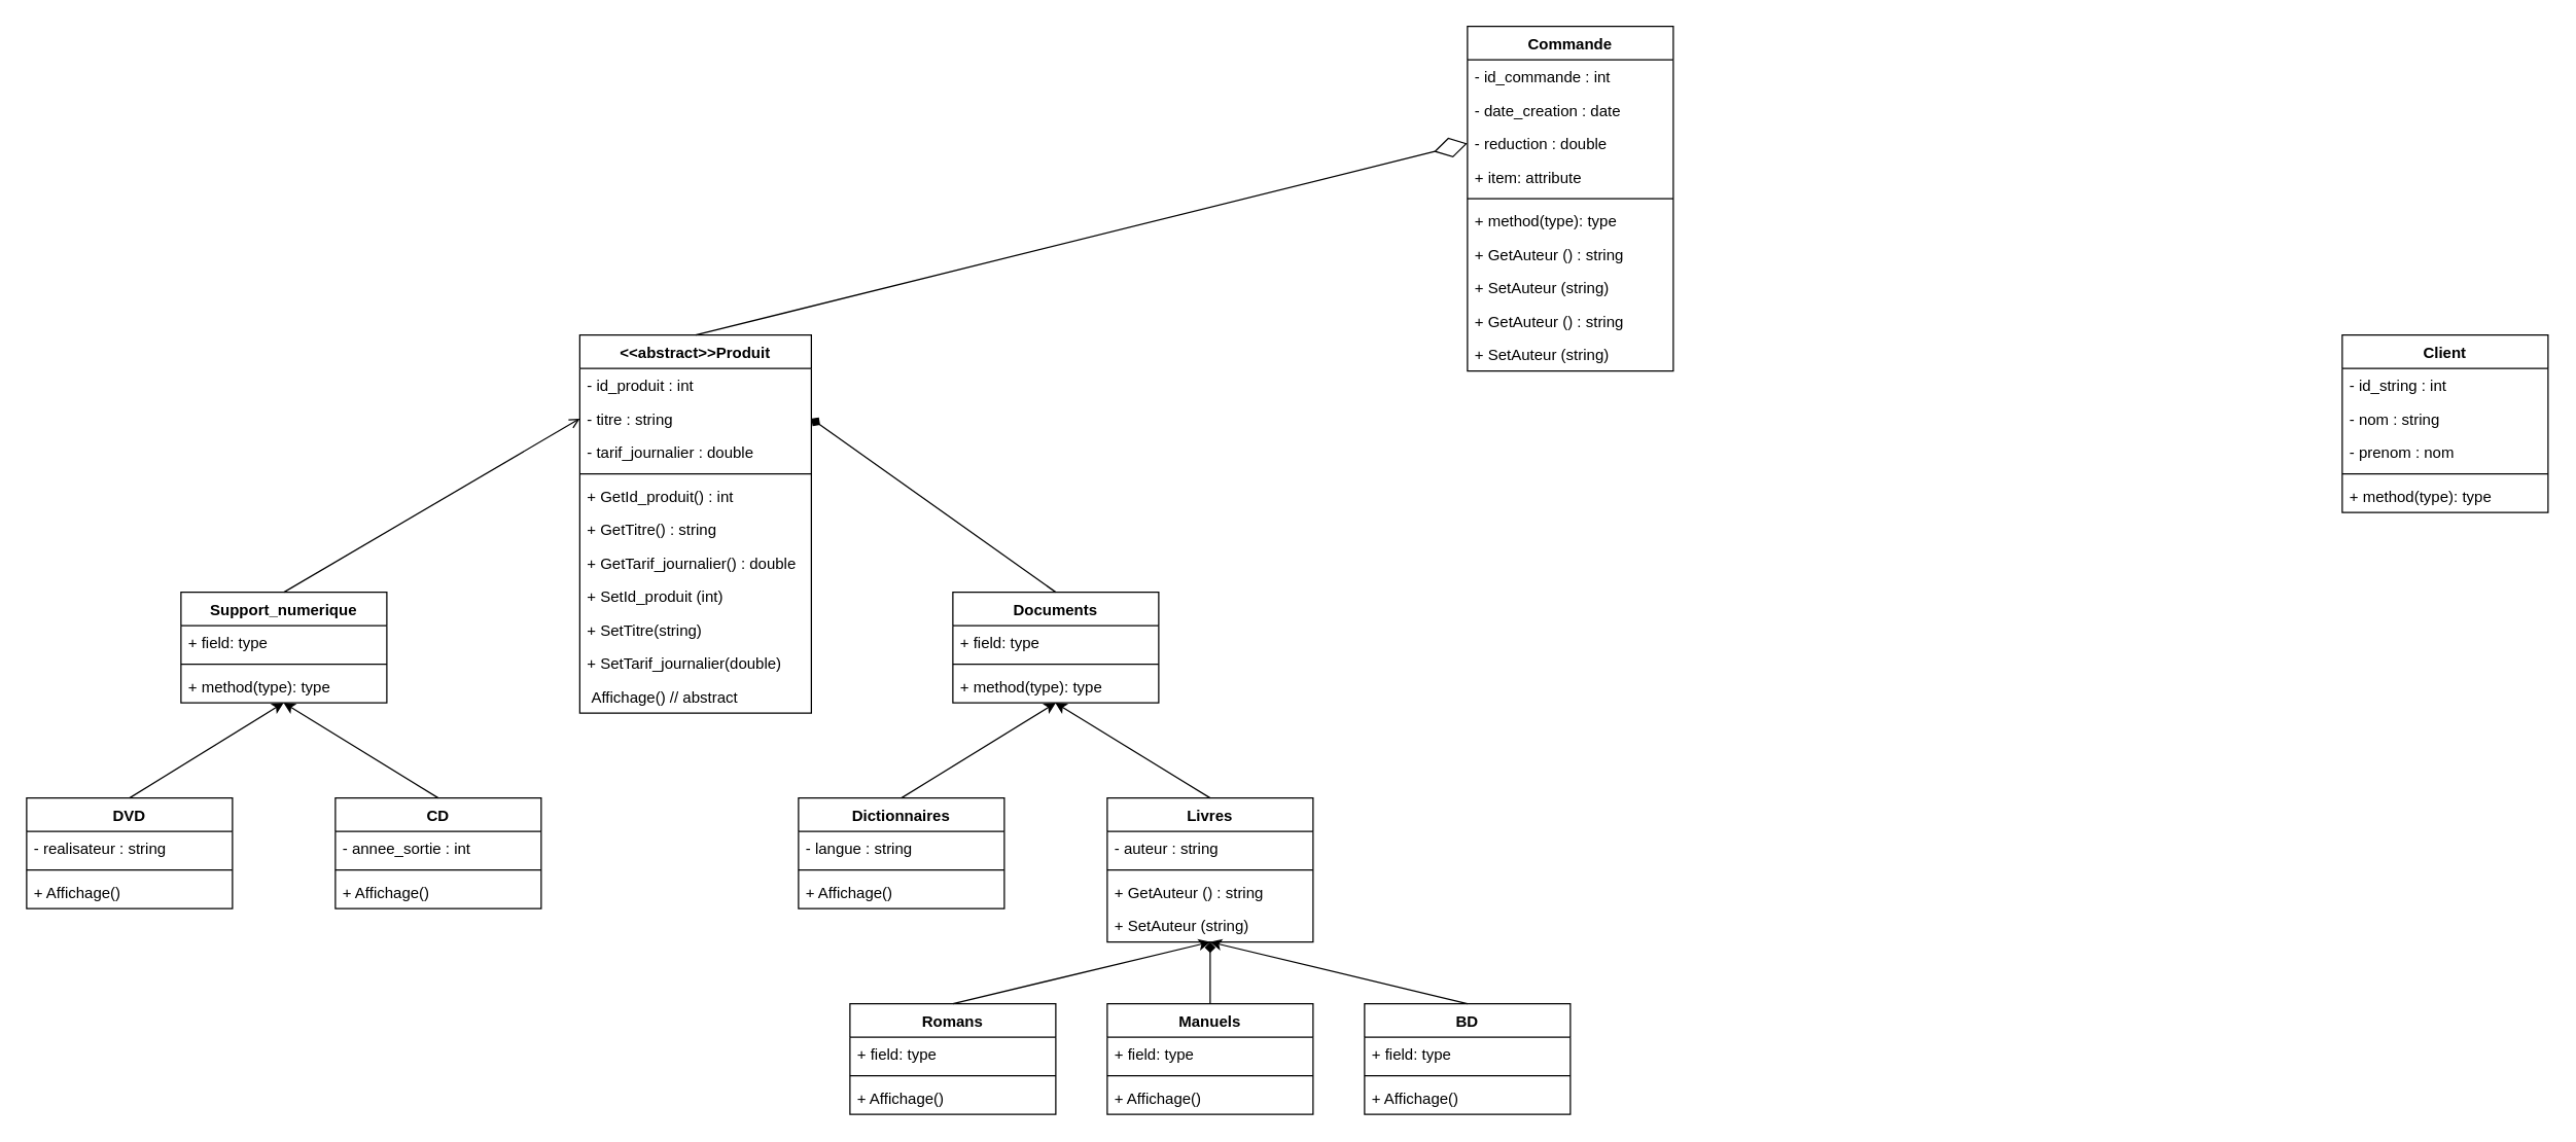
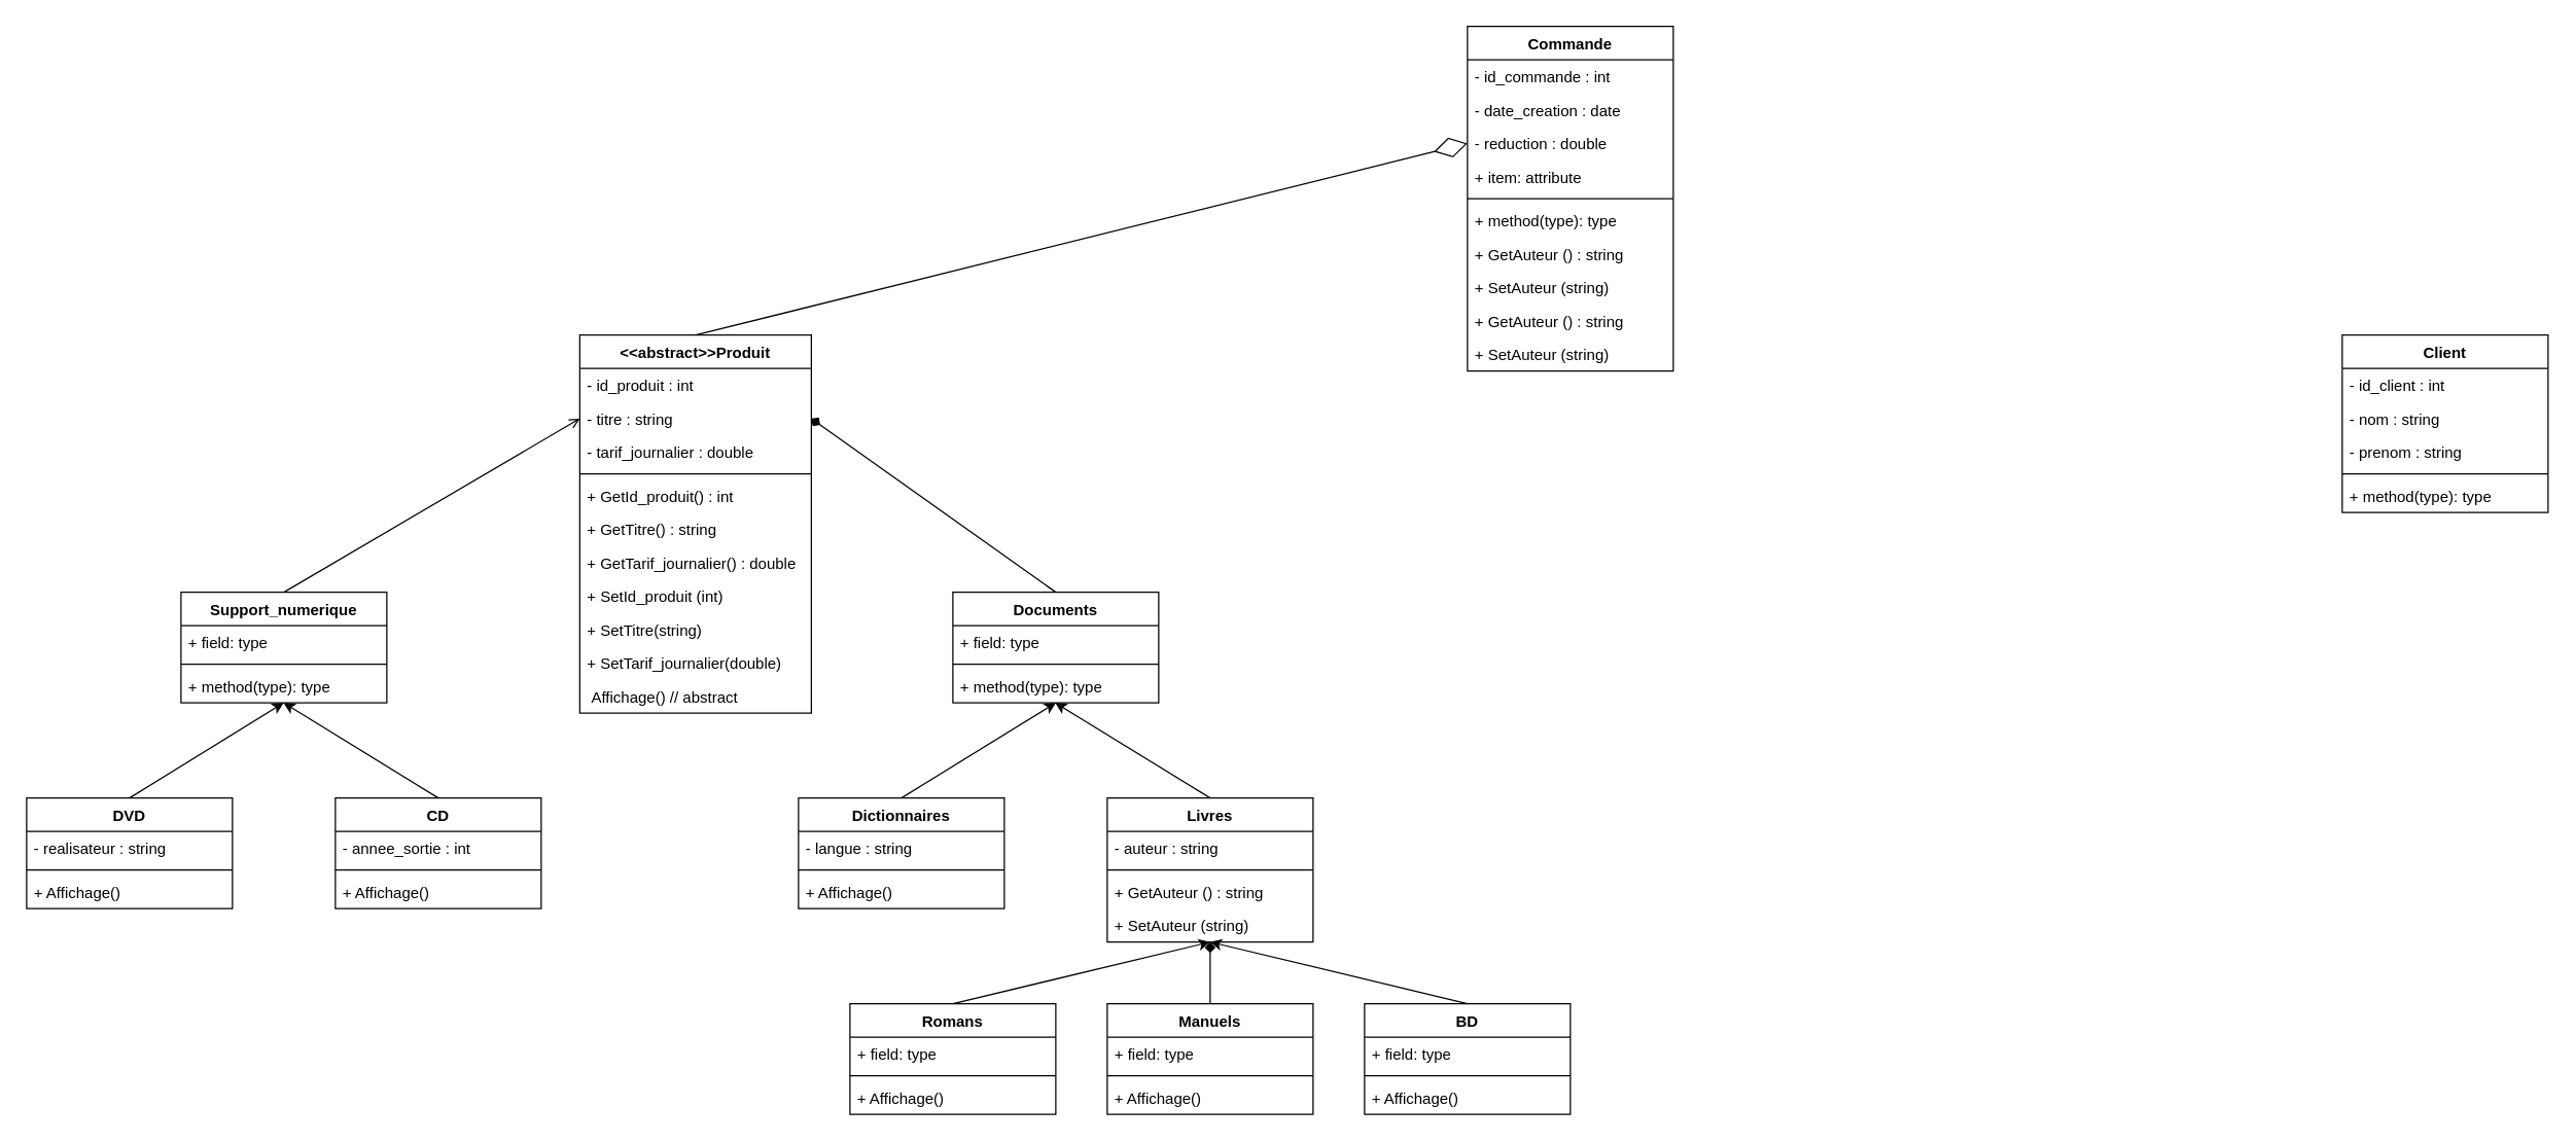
- <mxCell id="61" value="- id_string : int&#10;" style="text;strokeColor=none;fillColor=none;align=left;verticalAlign=top;spacingLeft=4;spacingRight=4;overflow=hidden;rotatable=0;points=[[0,0.5],[1,0.5]];portConstraint=eastwest;" vertex="1" parent="60"><mxGeometry y="26" width="160" height="26" as="geometry" /></mxCell>
+ <mxCell id="61" value="- id_client : int&#10;" style="text;strokeColor=none;fillColor=none;align=left;verticalAlign=top;spacingLeft=4;spacingRight=4;overflow=hidden;rotatable=0;points=[[0,0.5],[1,0.5]];portConstraint=eastwest;" vertex="1" parent="60"><mxGeometry y="26" width="160" height="26" as="geometry" /></mxCell>
- <mxCell id="63" value="- prenom : nom" style="text;strokeColor=none;fillColor=none;align=left;verticalAlign=top;spacingLeft=4;spacingRight=4;overflow=hidden;rotatable=0;points=[[0,0.5],[1,0.5]];portConstraint=eastwest;" vertex="1" parent="60"><mxGeometry y="78" width="160" height="26" as="geometry" /></mxCell>
+ <mxCell id="63" value="- prenom : string" style="text;strokeColor=none;fillColor=none;align=left;verticalAlign=top;spacingLeft=4;spacingRight=4;overflow=hidden;rotatable=0;points=[[0,0.5],[1,0.5]];portConstraint=eastwest;" vertex="1" parent="60"><mxGeometry y="78" width="160" height="26" as="geometry" /></mxCell>
